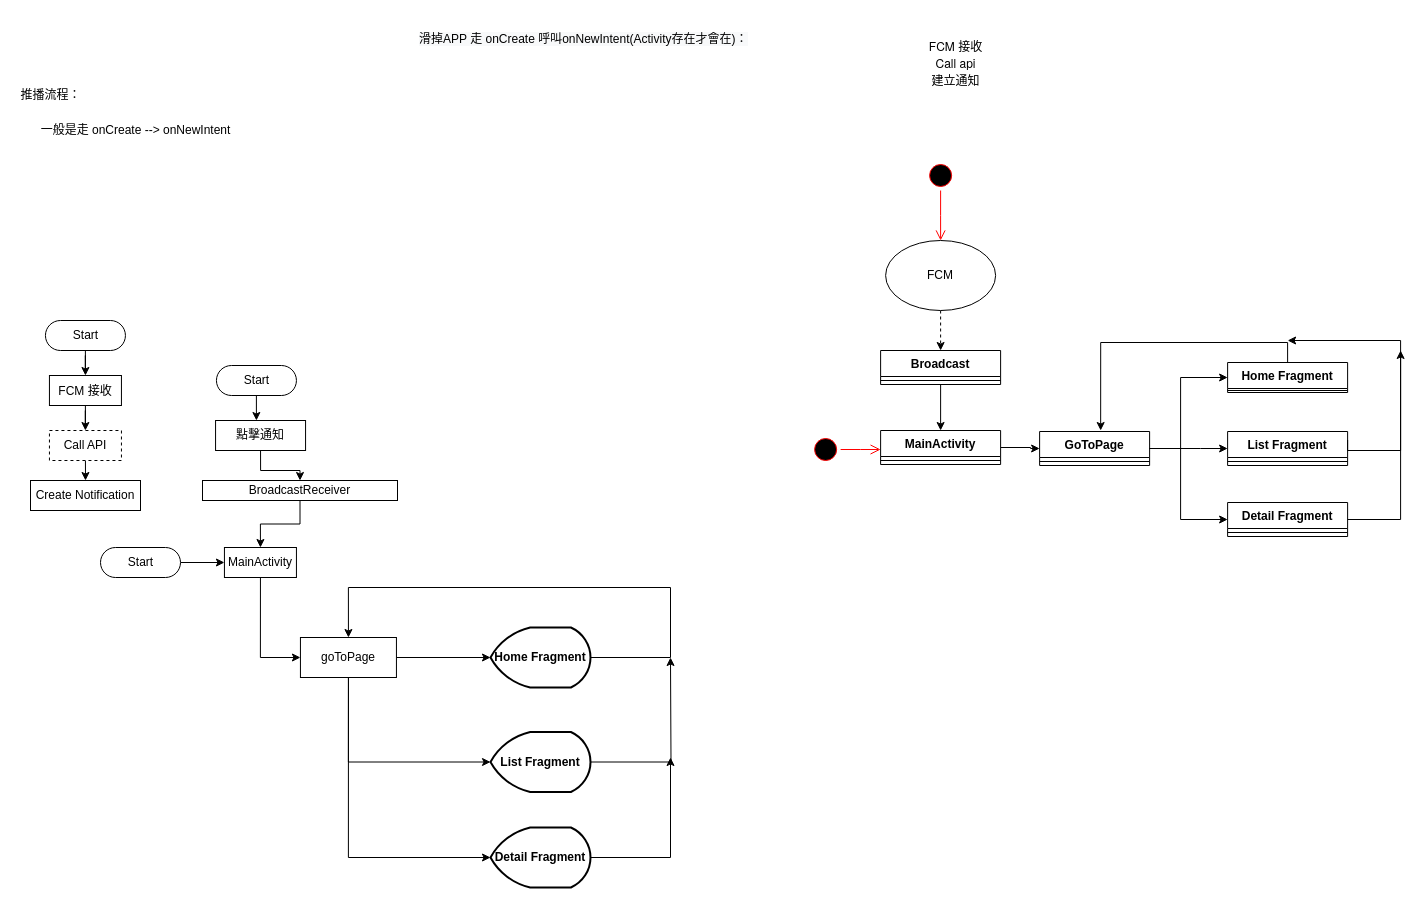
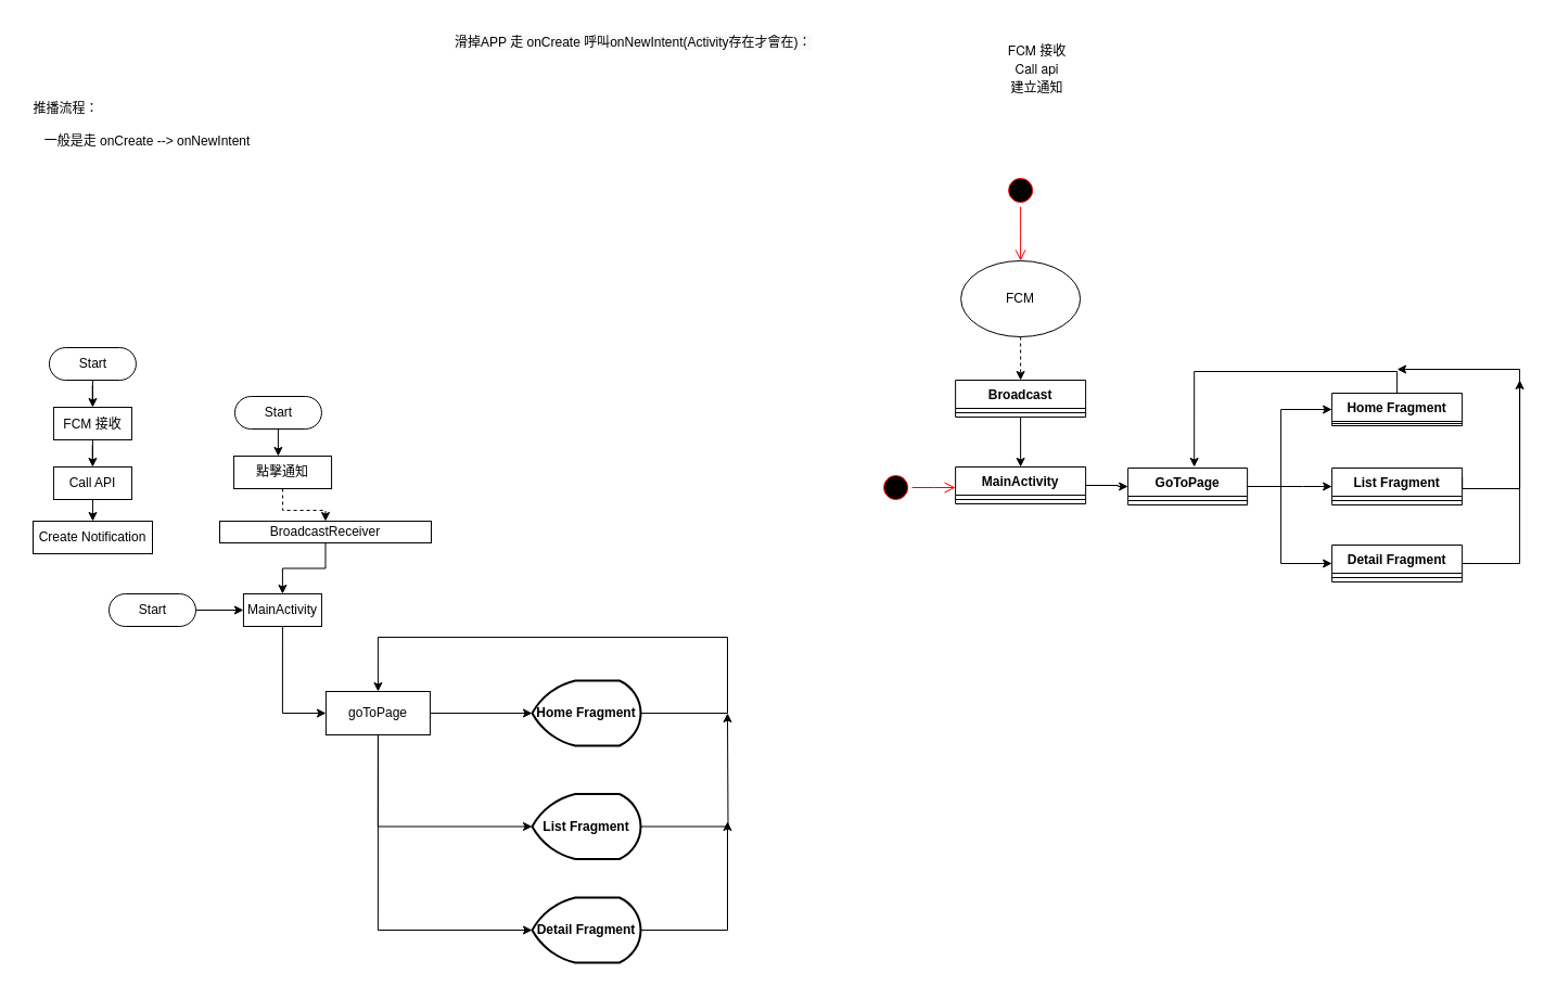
- <mxCell id="2" value="推播流程：" style="text;html=1;align=center;verticalAlign=middle;resizable=0;points=[];autosize=1;strokeColor=none;fillColor=none;" parent="1" vertex="1"><mxGeometry x="10" y="85" width="80" height="20" as="geometry" /></mxCell>
+ <mxCell id="2" value="推播流程：" style="text;html=1;align=center;verticalAlign=middle;resizable=0;points=[];autosize=1;strokeColor=none;fillColor=none;" parent="1" vertex="1"><mxGeometry x="20" y="90" width="80" height="20" as="geometry" /></mxCell>
- <mxCell id="48" value="Call API" style="whiteSpace=wrap;html=1;dashed=1;" parent="1" vertex="1"><mxGeometry x="48.94" y="430" width="72" height="30" as="geometry" /></mxCell>
+ <mxCell id="48" value="Call API" style="whiteSpace=wrap;html=1;dashed=0;" parent="1" vertex="1"><mxGeometry x="48.94" y="430" width="72" height="30" as="geometry" /></mxCell>
- <mxCell id="55" style="edgeStyle=orthogonalEdgeStyle;rounded=0;orthogonalLoop=1;jettySize=auto;html=1;exitX=0.5;exitY=1;exitDx=0;exitDy=0;entryX=0.5;entryY=0;entryDx=0;entryDy=0;" parent="1" source="56" target="53" edge="1"><mxGeometry relative="1" as="geometry" /></mxCell>
+ <mxCell id="55" style="edgeStyle=orthogonalEdgeStyle;rounded=0;orthogonalLoop=1;jettySize=auto;html=1;exitX=0.5;exitY=1;exitDx=0;exitDy=0;entryX=0.5;entryY=0;entryDx=0;entryDy=0;dashed=1;" parent="1" source="56" target="53" edge="1"><mxGeometry relative="1" as="geometry" /></mxCell>
